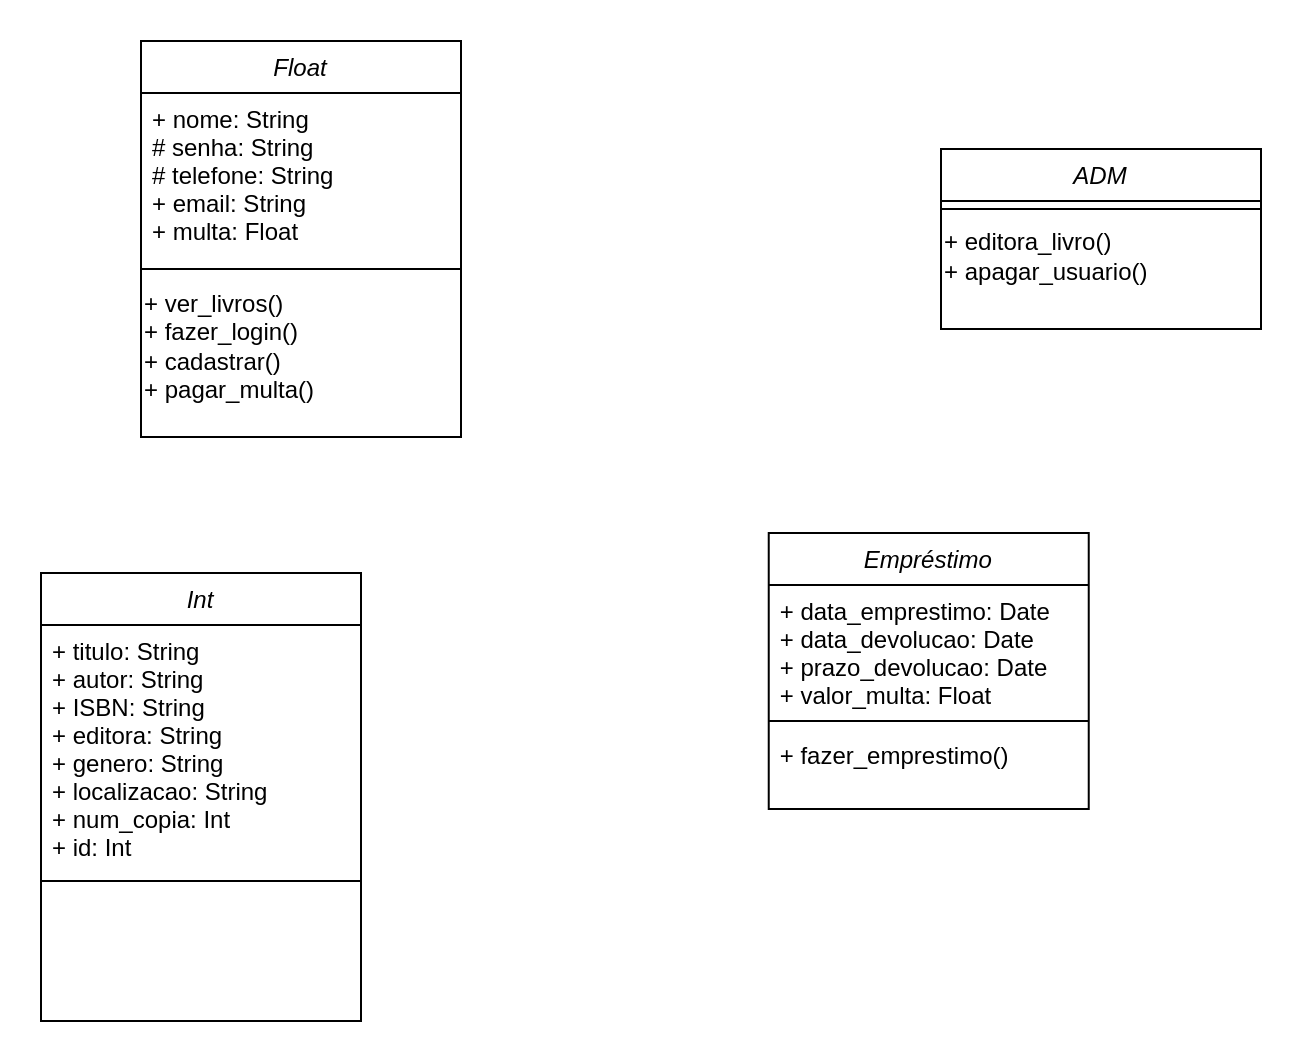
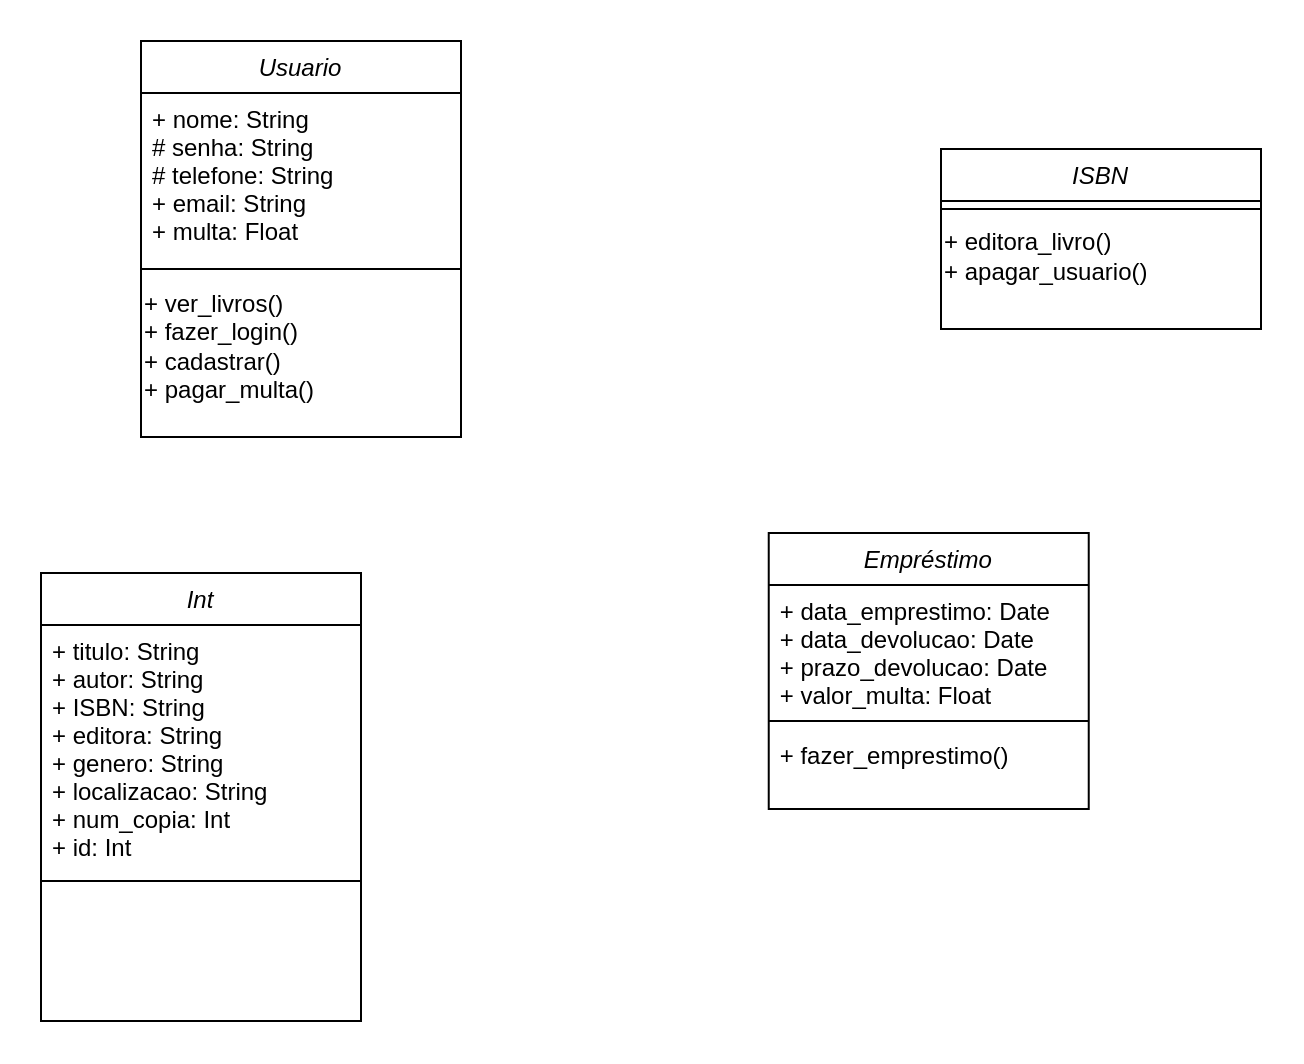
- <mxCell id="2" value="Float" style="swimlane;fontStyle=2;align=center;verticalAlign=top;childLayout=stackLayout;horizontal=1;startSize=26;horizontalStack=0;resizeParent=1;resizeLast=0;collapsible=1;marginBottom=0;rounded=0;shadow=0;strokeWidth=1;" parent="1" vertex="1"><mxGeometry x="70" y="20" width="160" height="198" as="geometry"><mxRectangle x="230" y="140" width="160" height="26" as="alternateBounds" /></mxGeometry></mxCell>
+ <mxCell id="2" value="Usuario" style="swimlane;fontStyle=2;align=center;verticalAlign=top;childLayout=stackLayout;horizontal=1;startSize=26;horizontalStack=0;resizeParent=1;resizeLast=0;collapsible=1;marginBottom=0;rounded=0;shadow=0;strokeWidth=1;" parent="1" vertex="1"><mxGeometry x="70" y="20" width="160" height="198" as="geometry"><mxRectangle x="230" y="140" width="160" height="26" as="alternateBounds" /></mxGeometry></mxCell>
- <mxCell id="6" value="ADM" style="swimlane;fontStyle=2;align=center;verticalAlign=top;childLayout=stackLayout;horizontal=1;startSize=26;horizontalStack=0;resizeParent=1;resizeLast=0;collapsible=1;marginBottom=0;rounded=0;shadow=0;strokeWidth=1;" parent="1" vertex="1"><mxGeometry x="470" y="74" width="160" height="90" as="geometry"><mxRectangle x="230" y="140" width="160" height="26" as="alternateBounds" /></mxGeometry></mxCell>
+ <mxCell id="6" value="ISBN" style="swimlane;fontStyle=2;align=center;verticalAlign=top;childLayout=stackLayout;horizontal=1;startSize=26;horizontalStack=0;resizeParent=1;resizeLast=0;collapsible=1;marginBottom=0;rounded=0;shadow=0;strokeWidth=1;" parent="1" vertex="1"><mxGeometry x="470" y="74" width="160" height="90" as="geometry"><mxRectangle x="230" y="140" width="160" height="26" as="alternateBounds" /></mxGeometry></mxCell>
